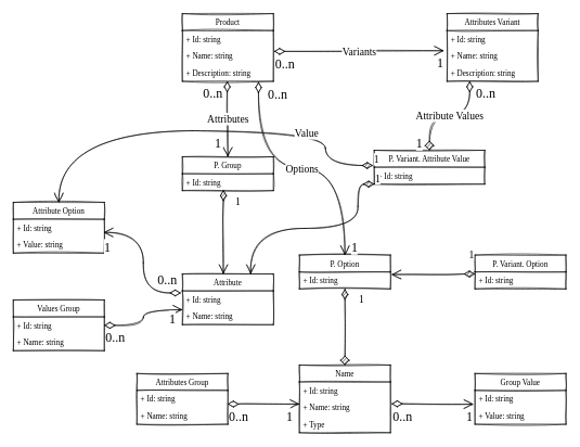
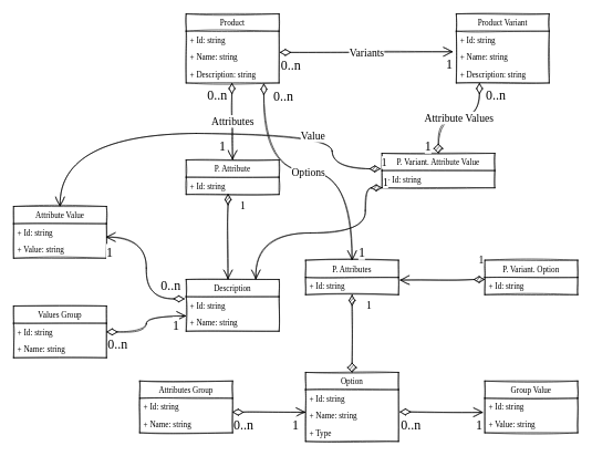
- <mxCell id="6" value="Attributes Variant" style="swimlane;fontStyle=0;childLayout=stackLayout;horizontal=1;startSize=26;fillColor=none;horizontalStack=0;resizeParent=1;resizeParentMax=0;resizeLast=0;collapsible=1;marginBottom=0;sketch=1;fontFamily=Architects Daughter;fontSource=https%3A%2F%2Ffonts.googleapis.com%2Fcss%3Ffamily%3DArchitects%2BDaughter;" parent="1" vertex="1"><mxGeometry x="687" y="20" width="140" height="104" as="geometry" /></mxCell>
+ <mxCell id="6" value="Product Variant" style="swimlane;fontStyle=0;childLayout=stackLayout;horizontal=1;startSize=26;fillColor=none;horizontalStack=0;resizeParent=1;resizeParentMax=0;resizeLast=0;collapsible=1;marginBottom=0;sketch=1;fontFamily=Architects Daughter;fontSource=https%3A%2F%2Ffonts.googleapis.com%2Fcss%3Ffamily%3DArchitects%2BDaughter;" parent="1" vertex="1"><mxGeometry x="687" y="20" width="140" height="104" as="geometry" /></mxCell>
- <mxCell id="17" value="P. Group" style="swimlane;fontStyle=0;childLayout=stackLayout;horizontal=1;startSize=26;fillColor=none;horizontalStack=0;resizeParent=1;resizeParentMax=0;resizeLast=0;collapsible=1;marginBottom=0;sketch=1;fontFamily=Architects Daughter;fontSource=https%3A%2F%2Ffonts.googleapis.com%2Fcss%3Ffamily%3DArchitects%2BDaughter;" parent="1" vertex="1"><mxGeometry x="280" y="240" width="140" height="52" as="geometry" /></mxCell>
+ <mxCell id="17" value="P. Attribute" style="swimlane;fontStyle=0;childLayout=stackLayout;horizontal=1;startSize=26;fillColor=none;horizontalStack=0;resizeParent=1;resizeParentMax=0;resizeLast=0;collapsible=1;marginBottom=0;sketch=1;fontFamily=Architects Daughter;fontSource=https%3A%2F%2Ffonts.googleapis.com%2Fcss%3Ffamily%3DArchitects%2BDaughter;" parent="1" vertex="1"><mxGeometry x="280" y="240" width="140" height="52" as="geometry" /></mxCell>
- <mxCell id="53" value="Attribute Option" style="swimlane;fontStyle=0;childLayout=stackLayout;horizontal=1;startSize=26;fillColor=none;horizontalStack=0;resizeParent=1;resizeParentMax=0;resizeLast=0;collapsible=1;marginBottom=0;sketch=1;fontFamily=Architects Daughter;fontSource=https%3A%2F%2Ffonts.googleapis.com%2Fcss%3Ffamily%3DArchitects%2BDaughter;" parent="1" vertex="1"><mxGeometry x="20" y="310" width="140" height="78" as="geometry" /></mxCell>
+ <mxCell id="53" value="Attribute Value" style="swimlane;fontStyle=0;childLayout=stackLayout;horizontal=1;startSize=26;fillColor=none;horizontalStack=0;resizeParent=1;resizeParentMax=0;resizeLast=0;collapsible=1;marginBottom=0;sketch=1;fontFamily=Architects Daughter;fontSource=https%3A%2F%2Ffonts.googleapis.com%2Fcss%3Ffamily%3DArchitects%2BDaughter;" parent="1" vertex="1"><mxGeometry x="20" y="310" width="140" height="78" as="geometry" /></mxCell>
- <mxCell id="19" value="P. Option" style="swimlane;fontStyle=0;childLayout=stackLayout;horizontal=1;startSize=26;fillColor=none;horizontalStack=0;resizeParent=1;resizeParentMax=0;resizeLast=0;collapsible=1;marginBottom=0;sketch=1;fontFamily=Architects Daughter;fontSource=https%3A%2F%2Ffonts.googleapis.com%2Fcss%3Ffamily%3DArchitects%2BDaughter;" parent="1" vertex="1"><mxGeometry x="460" y="391" width="140" height="52" as="geometry" /></mxCell>
+ <mxCell id="19" value="P. Attributes" style="swimlane;fontStyle=0;childLayout=stackLayout;horizontal=1;startSize=26;fillColor=none;horizontalStack=0;resizeParent=1;resizeParentMax=0;resizeLast=0;collapsible=1;marginBottom=0;sketch=1;fontFamily=Architects Daughter;fontSource=https%3A%2F%2Ffonts.googleapis.com%2Fcss%3Ffamily%3DArchitects%2BDaughter;" parent="1" vertex="1"><mxGeometry x="460" y="391" width="140" height="52" as="geometry" /></mxCell>
- <mxCell id="10" value="Attribute" style="swimlane;fontStyle=0;childLayout=stackLayout;horizontal=1;startSize=26;fillColor=none;horizontalStack=0;resizeParent=1;resizeParentMax=0;resizeLast=0;collapsible=1;marginBottom=0;sketch=1;fontFamily=Architects Daughter;fontSource=https%3A%2F%2Ffonts.googleapis.com%2Fcss%3Ffamily%3DArchitects%2BDaughter;" parent="1" vertex="1"><mxGeometry x="280" y="420" width="140" height="78" as="geometry" /></mxCell>
+ <mxCell id="10" value="Description" style="swimlane;fontStyle=0;childLayout=stackLayout;horizontal=1;startSize=26;fillColor=none;horizontalStack=0;resizeParent=1;resizeParentMax=0;resizeLast=0;collapsible=1;marginBottom=0;sketch=1;fontFamily=Architects Daughter;fontSource=https%3A%2F%2Ffonts.googleapis.com%2Fcss%3Ffamily%3DArchitects%2BDaughter;" parent="1" vertex="1"><mxGeometry x="280" y="420" width="140" height="78" as="geometry" /></mxCell>
- <mxCell id="13" value="Name" style="swimlane;fontStyle=0;childLayout=stackLayout;horizontal=1;startSize=26;fillColor=none;horizontalStack=0;resizeParent=1;resizeParentMax=0;resizeLast=0;collapsible=1;marginBottom=0;sketch=1;fontFamily=Architects Daughter;fontSource=https%3A%2F%2Ffonts.googleapis.com%2Fcss%3Ffamily%3DArchitects%2BDaughter;" parent="1" vertex="1"><mxGeometry x="460" y="560" width="140" height="104" as="geometry" /></mxCell>
+ <mxCell id="13" value="Option" style="swimlane;fontStyle=0;childLayout=stackLayout;horizontal=1;startSize=26;fillColor=none;horizontalStack=0;resizeParent=1;resizeParentMax=0;resizeLast=0;collapsible=1;marginBottom=0;sketch=1;fontFamily=Architects Daughter;fontSource=https%3A%2F%2Ffonts.googleapis.com%2Fcss%3Ffamily%3DArchitects%2BDaughter;" parent="1" vertex="1"><mxGeometry x="460" y="560" width="140" height="104" as="geometry" /></mxCell>
